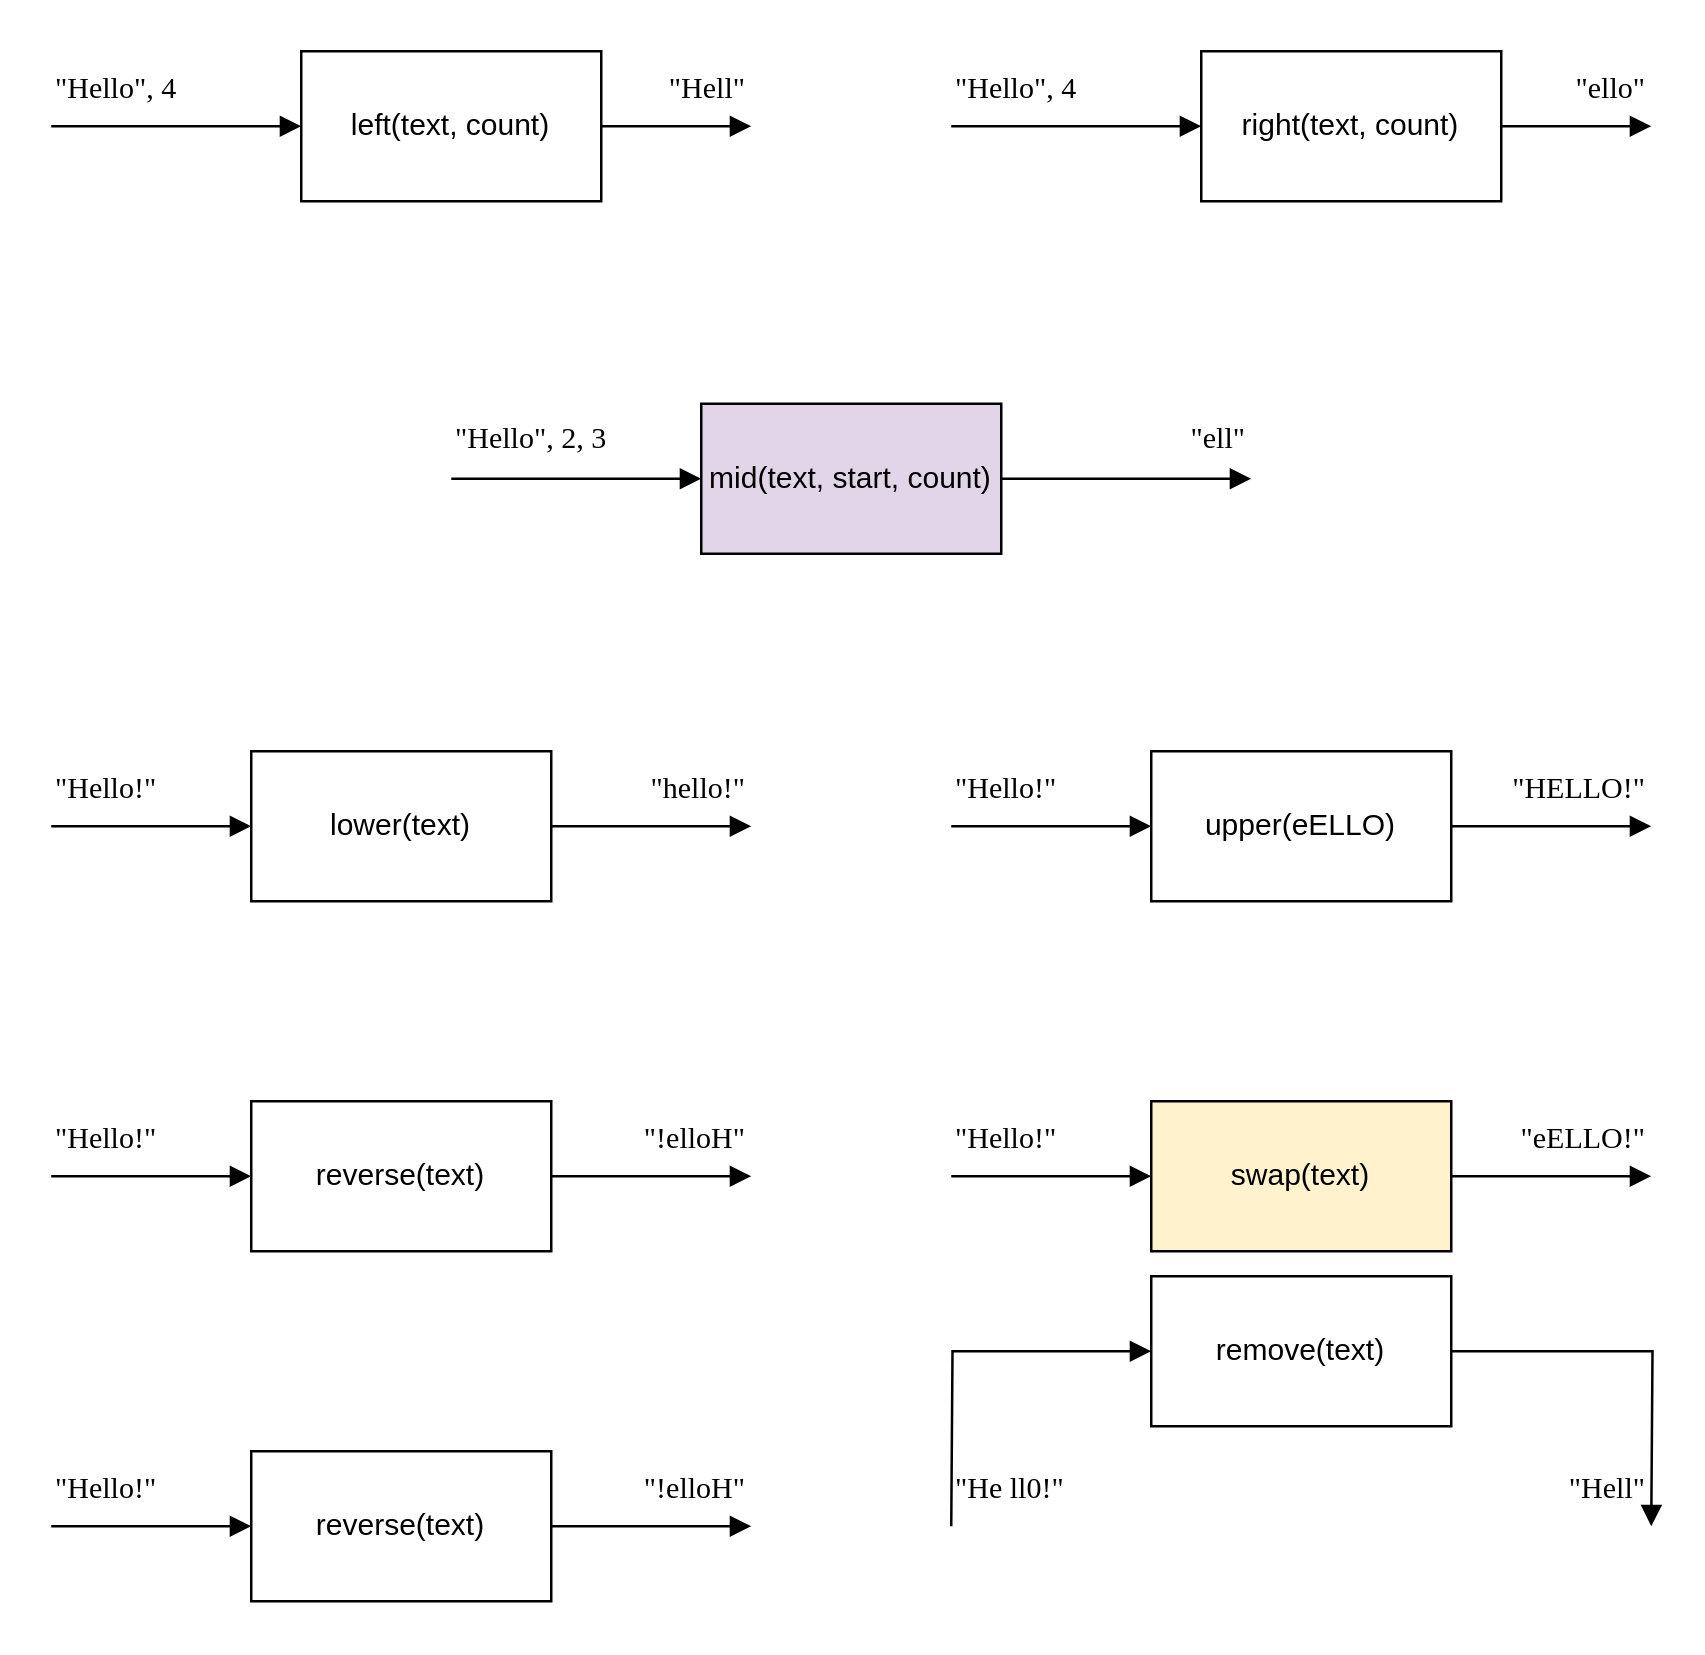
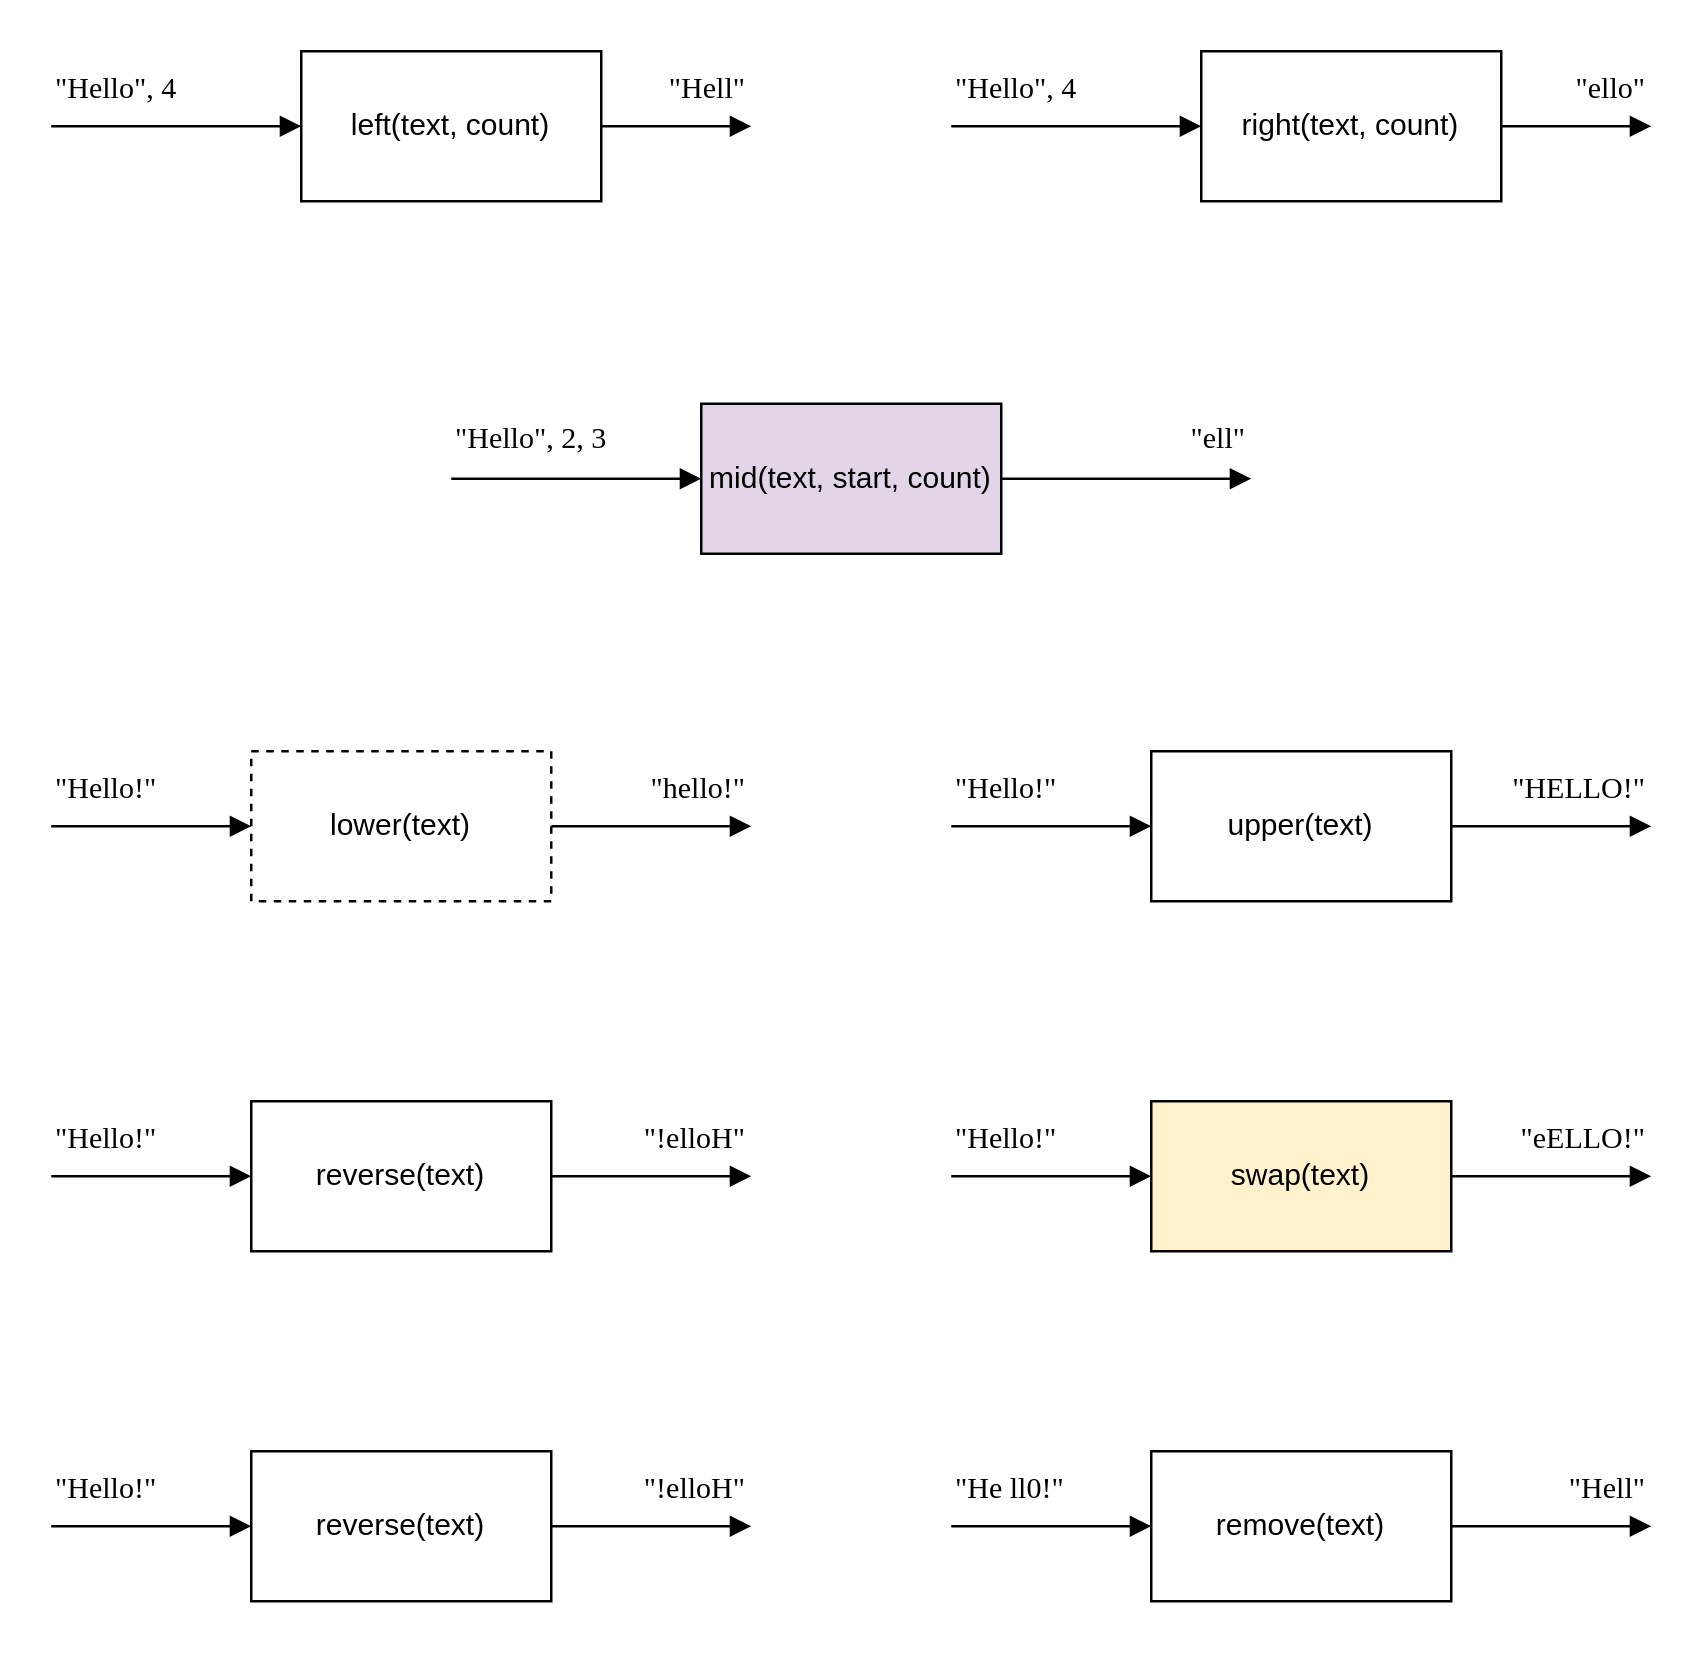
- <mxCell id="24" value="&lt;font style=&quot;font-size: 12px;&quot;&gt;lower(text)&lt;/font&gt;" style="rounded=0;whiteSpace=wrap;html=1;" vertex="1" parent="1"><mxGeometry x="100" y="300" width="120" height="60" as="geometry" /></mxCell>
+ <mxCell id="24" value="&lt;font style=&quot;font-size: 12px;&quot;&gt;lower(text)&lt;/font&gt;" style="rounded=0;whiteSpace=wrap;html=1;dashed=1;" vertex="1" parent="1"><mxGeometry x="100" y="300" width="120" height="60" as="geometry" /></mxCell>
- <mxCell id="29" value="&lt;font style=&quot;font-size: 12px;&quot;&gt;upper(eELLO)&lt;/font&gt;" style="rounded=0;whiteSpace=wrap;html=1;" vertex="1" parent="1"><mxGeometry x="460" y="300" width="120" height="60" as="geometry" /></mxCell>
+ <mxCell id="29" value="&lt;font style=&quot;font-size: 12px;&quot;&gt;upper(text)&lt;/font&gt;" style="rounded=0;whiteSpace=wrap;html=1;" vertex="1" parent="1"><mxGeometry x="460" y="300" width="120" height="60" as="geometry" /></mxCell>
- <mxCell id="44" value="&lt;font style=&quot;font-size: 12px;&quot;&gt;remove(text)&lt;/font&gt;" style="rounded=0;whiteSpace=wrap;html=1;" vertex="1" parent="1"><mxGeometry x="460" y="510" width="120" height="60" as="geometry" /></mxCell>
+ <mxCell id="44" value="&lt;font style=&quot;font-size: 12px;&quot;&gt;remove(text)&lt;/font&gt;" style="rounded=0;whiteSpace=wrap;html=1;" vertex="1" parent="1"><mxGeometry x="460" y="580" width="120" height="60" as="geometry" /></mxCell>
